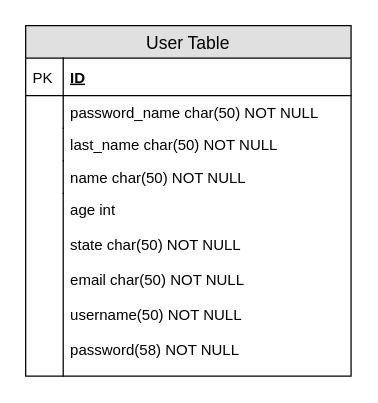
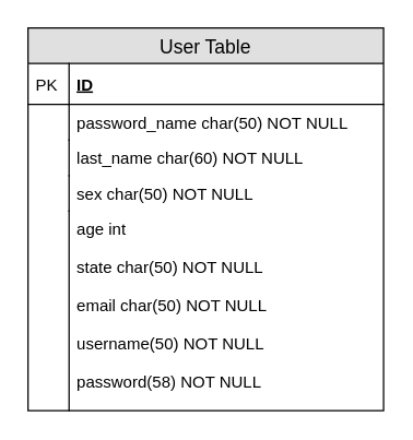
- <mxCell id="7" value="last_name char(50) NOT NULL" style="shape=partialRectangle;top=0;left=0;right=0;bottom=0;align=left;verticalAlign=top;fillColor=none;spacingLeft=34;spacingRight=4;overflow=hidden;rotatable=0;points=[[0,0.5],[1,0.5]];portConstraint=eastwest;dropTarget=0;fontSize=12;" vertex="1" parent="2"><mxGeometry y="82" width="260" height="26" as="geometry" /></mxCell>
+ <mxCell id="7" value="last_name char(60) NOT NULL" style="shape=partialRectangle;top=0;left=0;right=0;bottom=0;align=left;verticalAlign=top;fillColor=none;spacingLeft=34;spacingRight=4;overflow=hidden;rotatable=0;points=[[0,0.5],[1,0.5]];portConstraint=eastwest;dropTarget=0;fontSize=12;" vertex="1" parent="2"><mxGeometry y="82" width="260" height="26" as="geometry" /></mxCell>
- <mxCell id="9" value="name char(50) NOT NULL" style="shape=partialRectangle;top=0;left=0;right=0;bottom=0;align=left;verticalAlign=top;fillColor=none;spacingLeft=34;spacingRight=4;overflow=hidden;rotatable=0;points=[[0,0.5],[1,0.5]];portConstraint=eastwest;dropTarget=0;fontSize=12;" vertex="1" parent="2"><mxGeometry y="108" width="260" height="26" as="geometry" /></mxCell>
+ <mxCell id="9" value="sex char(50) NOT NULL" style="shape=partialRectangle;top=0;left=0;right=0;bottom=0;align=left;verticalAlign=top;fillColor=none;spacingLeft=34;spacingRight=4;overflow=hidden;rotatable=0;points=[[0,0.5],[1,0.5]];portConstraint=eastwest;dropTarget=0;fontSize=12;" vertex="1" parent="2"><mxGeometry y="108" width="260" height="26" as="geometry" /></mxCell>
